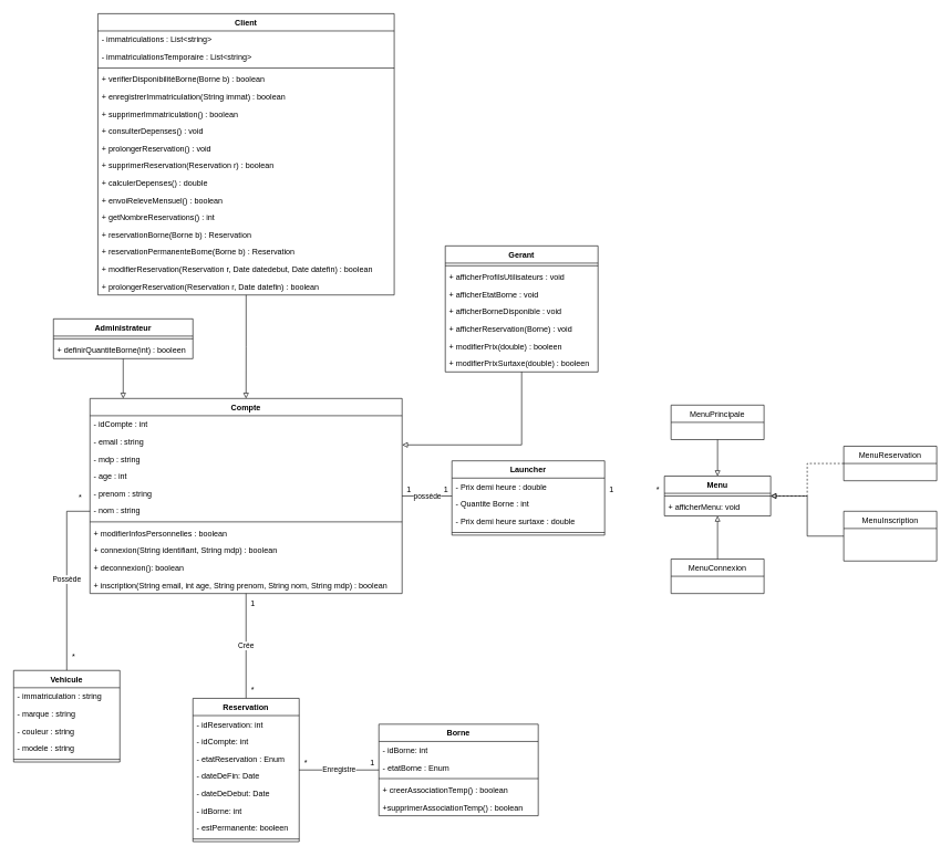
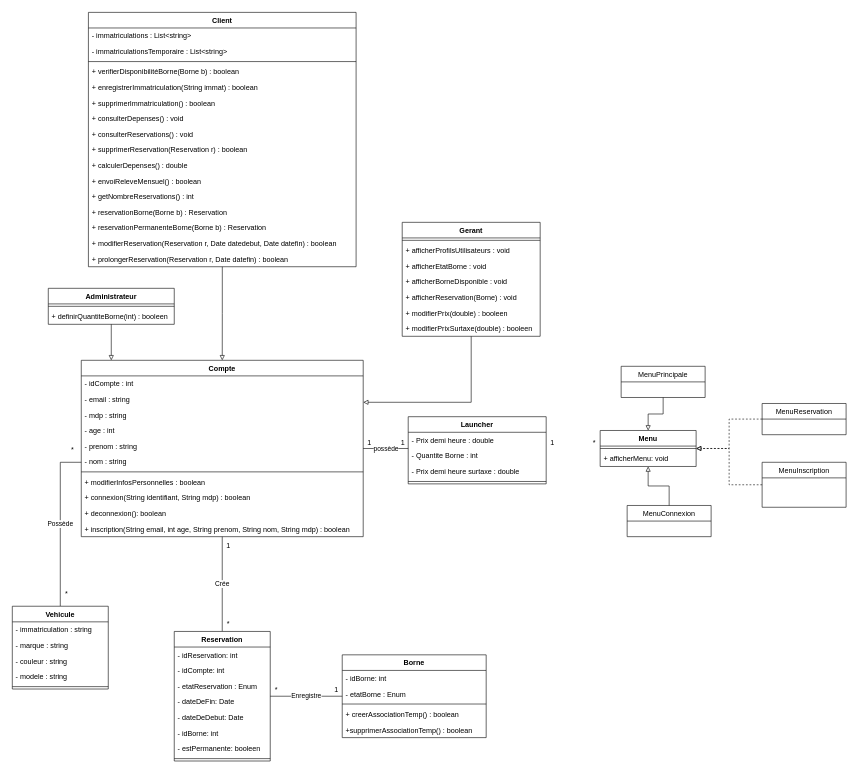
- <mxCell id="76" value="+ prolongerReservation() : void" style="text;strokeColor=none;fillColor=none;align=left;verticalAlign=top;spacingLeft=4;spacingRight=4;overflow=hidden;rotatable=0;points=[[0,0.5],[1,0.5]];portConstraint=eastwest;" parent="68" vertex="1"><mxGeometry y="190" width="446.25" height="26" as="geometry" /></mxCell>
+ <mxCell id="76" value="+ consulterReservations() : void" style="text;strokeColor=none;fillColor=none;align=left;verticalAlign=top;spacingLeft=4;spacingRight=4;overflow=hidden;rotatable=0;points=[[0,0.5],[1,0.5]];portConstraint=eastwest;" parent="68" vertex="1"><mxGeometry y="190" width="446.25" height="26" as="geometry" /></mxCell>
- <mxCell id="15" value="MenuPrincipale" style="swimlane;fontStyle=0;childLayout=stackLayout;horizontal=1;startSize=26;fillColor=none;horizontalStack=0;resizeParent=1;resizeParentMax=0;resizeLast=0;collapsible=1;marginBottom=0;" parent="1" vertex="1"><mxGeometry x="1010" y="610" width="140" height="52" as="geometry" /></mxCell>
+ <mxCell id="15" value="MenuPrincipale" style="swimlane;fontStyle=0;childLayout=stackLayout;horizontal=1;startSize=26;fillColor=none;horizontalStack=0;resizeParent=1;resizeParentMax=0;resizeLast=0;collapsible=1;marginBottom=0;" parent="1" vertex="1"><mxGeometry x="1035" y="610" width="140" height="52" as="geometry" /></mxCell>
- <mxCell id="8" style="rounded=0;orthogonalLoop=1;jettySize=auto;html=1;endArrow=block;endFill=0;edgeStyle=orthogonalEdgeStyle;" parent="1" source="9" target="52" edge="1"><mxGeometry relative="1" as="geometry"><mxPoint x="1235" y="810" as="targetPoint" /></mxGeometry></mxCell>
+ <mxCell id="8" style="rounded=0;orthogonalLoop=1;jettySize=auto;html=1;endArrow=block;endFill=0;edgeStyle=orthogonalEdgeStyle;dashed=1;" parent="1" source="9" target="52" edge="1"><mxGeometry relative="1" as="geometry"><mxPoint x="1235" y="810" as="targetPoint" /></mxGeometry></mxCell>
- <mxCell id="13" value="MenuConnexion" style="swimlane;fontStyle=0;childLayout=stackLayout;horizontal=1;startSize=26;fillColor=none;horizontalStack=0;resizeParent=1;resizeParentMax=0;resizeLast=0;collapsible=1;marginBottom=0;" parent="1" vertex="1"><mxGeometry x="1010" y="842" width="140" height="52" as="geometry" /></mxCell>
+ <mxCell id="13" value="MenuConnexion" style="swimlane;fontStyle=0;childLayout=stackLayout;horizontal=1;startSize=26;fillColor=none;horizontalStack=0;resizeParent=1;resizeParentMax=0;resizeLast=0;collapsible=1;marginBottom=0;" parent="1" vertex="1"><mxGeometry x="1045" y="842" width="140" height="52" as="geometry" /></mxCell>
